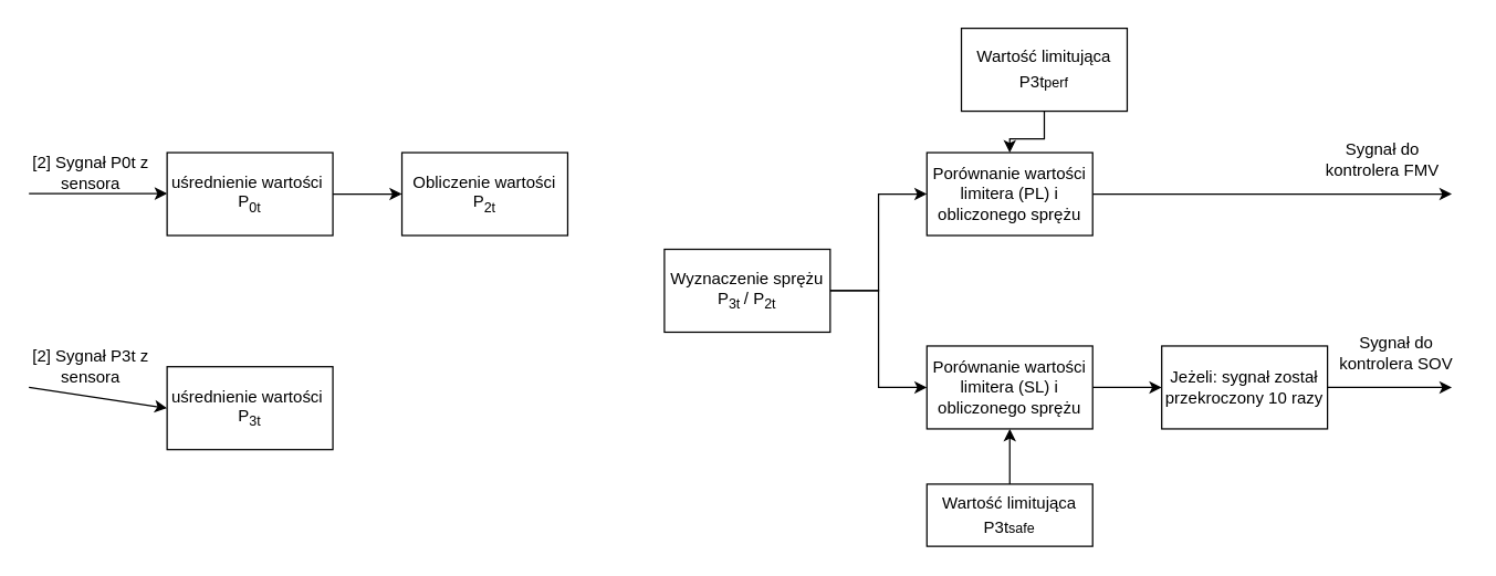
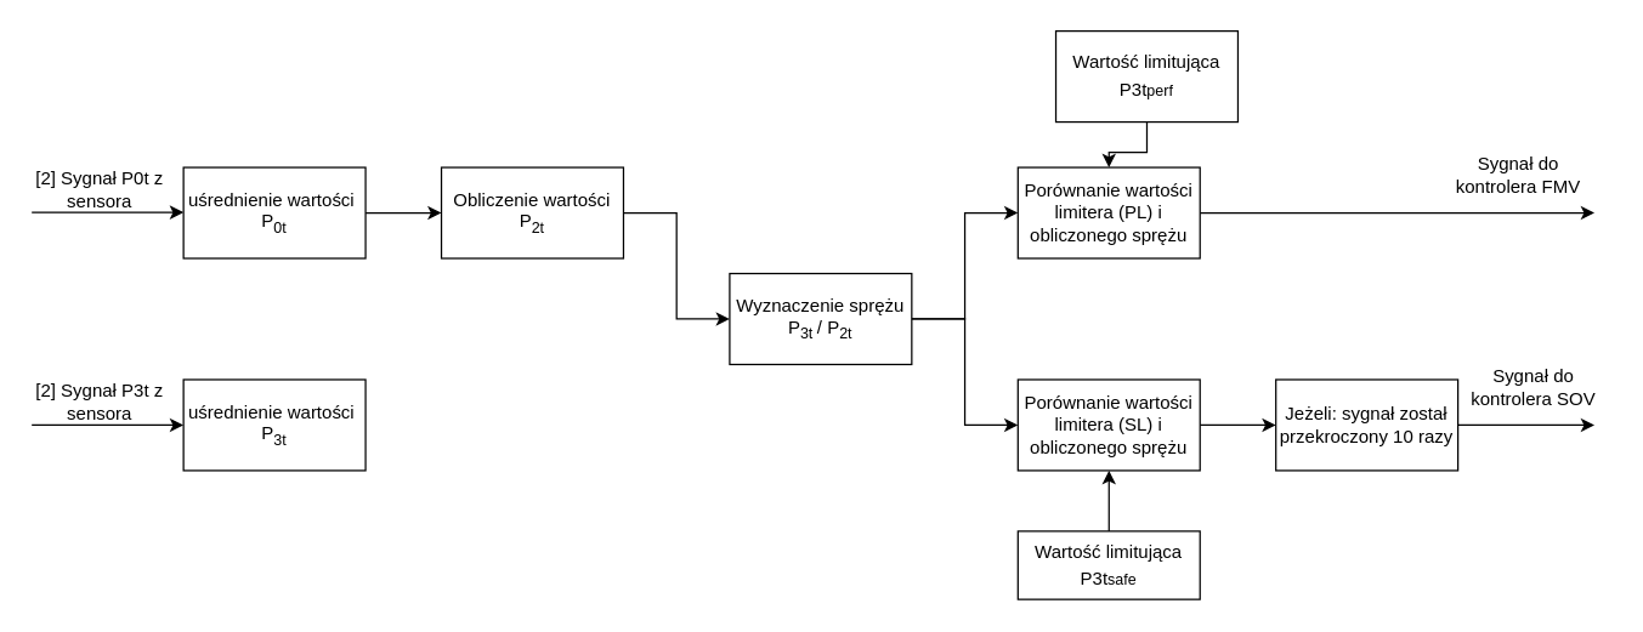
+ <mxCell id="5" style="edgeStyle=orthogonalEdgeStyle;rounded=0;orthogonalLoop=1;jettySize=auto;html=1;entryX=0;entryY=0.5;entryDx=0;entryDy=0;" edge="1" parent="1" source="6" target="9"><mxGeometry relative="1" as="geometry" /></mxCell>
- <mxCell id="4" value="uśrednienie wartości&amp;nbsp;&lt;br&gt;P&lt;sub&gt;3t&lt;/sub&gt;" style="rounded=0;whiteSpace=wrap;html=1;" vertex="1" parent="1"><mxGeometry x="120" y="265" width="120" height="60" as="geometry" /></mxCell>
+ <mxCell id="4" value="uśrednienie wartości&amp;nbsp;&lt;br&gt;P&lt;sub&gt;3t&lt;/sub&gt;" style="rounded=0;whiteSpace=wrap;html=1;" vertex="1" parent="1"><mxGeometry x="120" y="250" width="120" height="60" as="geometry" /></mxCell>
